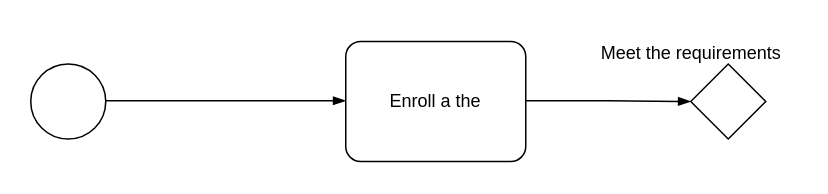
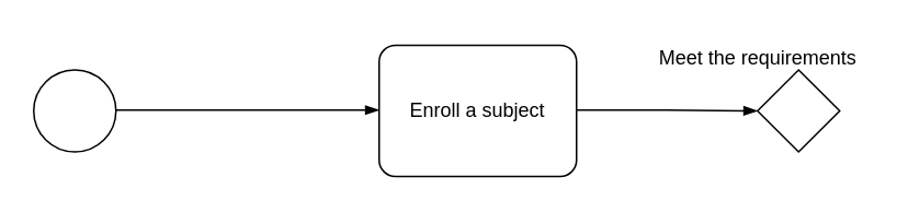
- <mxCell id="5" value="Enroll a the" style="points=[[0.25,0,0],[0.5,0,0],[0.75,0,0],[1,0.25,0],[1,0.5,0],[1,0.75,0],[0.75,1,0],[0.5,1,0],[0.25,1,0],[0,0.75,0],[0,0.5,0],[0,0.25,0]];shape=mxgraph.bpmn.task;whiteSpace=wrap;rectStyle=rounded;size=10;html=1;container=1;expand=0;collapsible=0;taskMarker=abstract;" vertex="1" parent="1"><mxGeometry x="230" y="27" width="120" height="80" as="geometry" /></mxCell>
+ <mxCell id="5" value="Enroll a subject" style="points=[[0.25,0,0],[0.5,0,0],[0.75,0,0],[1,0.25,0],[1,0.5,0],[1,0.75,0],[0.75,1,0],[0.5,1,0],[0.25,1,0],[0,0.75,0],[0,0.5,0],[0,0.25,0]];shape=mxgraph.bpmn.task;whiteSpace=wrap;rectStyle=rounded;size=10;html=1;container=1;expand=0;collapsible=0;taskMarker=abstract;" vertex="1" parent="1"><mxGeometry x="230" y="27" width="120" height="80" as="geometry" /></mxCell>
